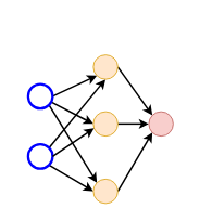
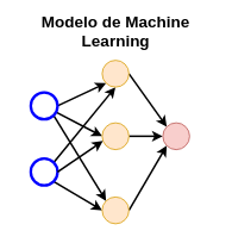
+ <mxCell id="16" value="&lt;b&gt;&lt;font&gt;Modelo de Machine Learning&lt;/font&gt;&lt;/b&gt;" style="text;html=1;align=center;verticalAlign=middle;whiteSpace=wrap;rounded=0;fontSize=18;" vertex="1" parent="1"><mxGeometry x="20.5" y="20" width="217" height="30" as="geometry" /></mxCell>
